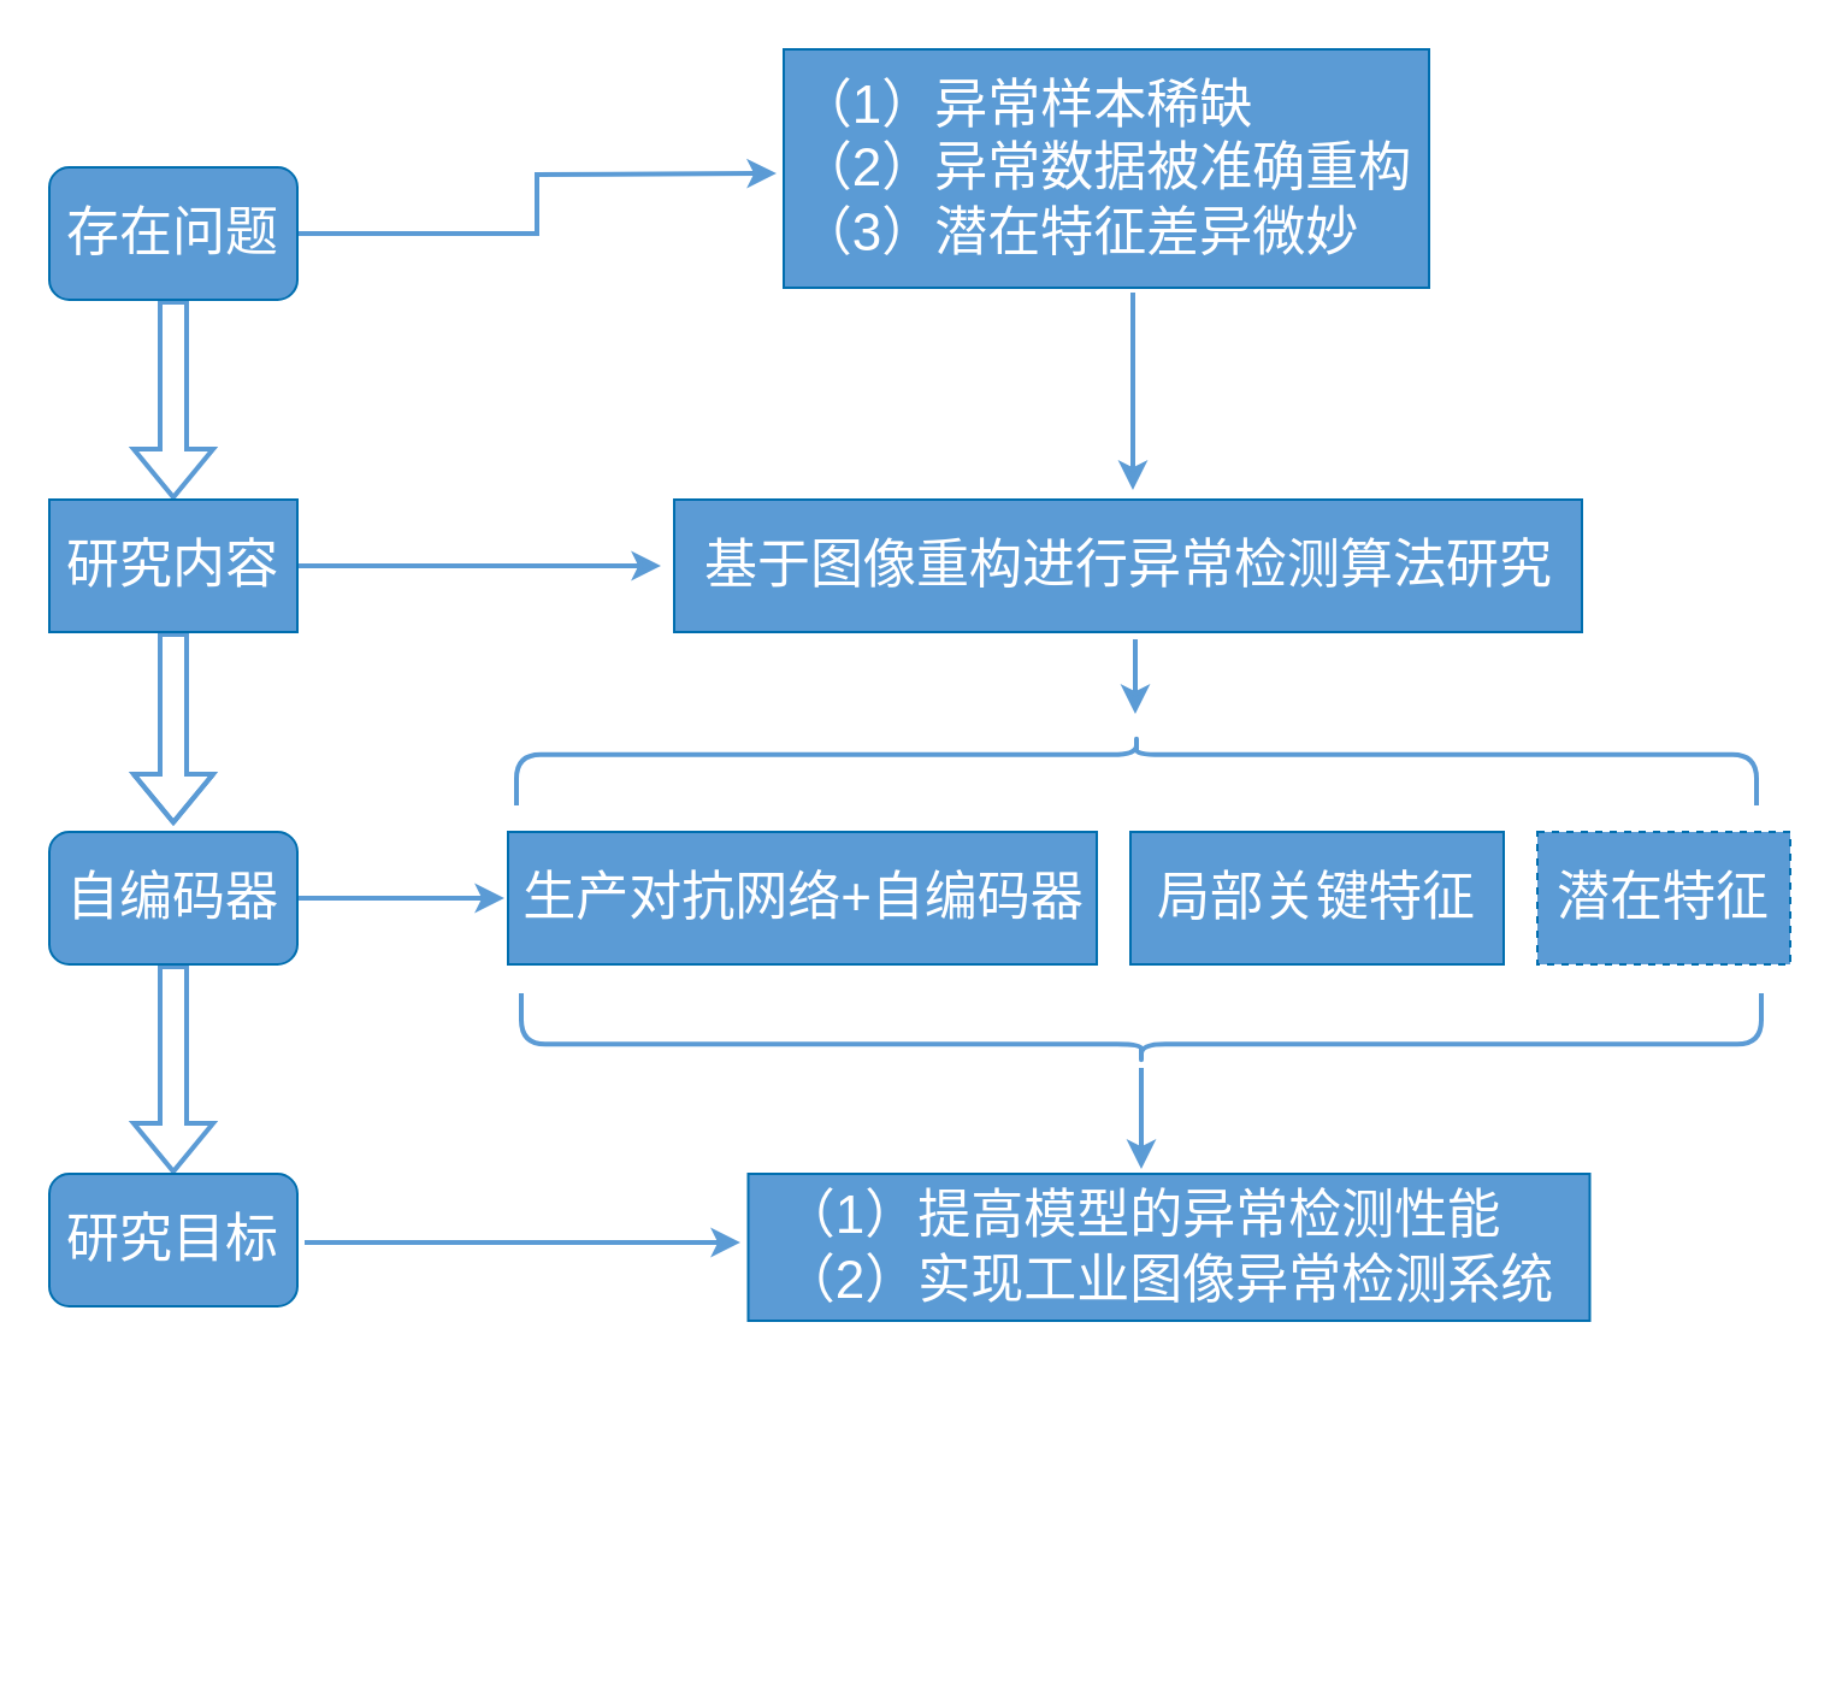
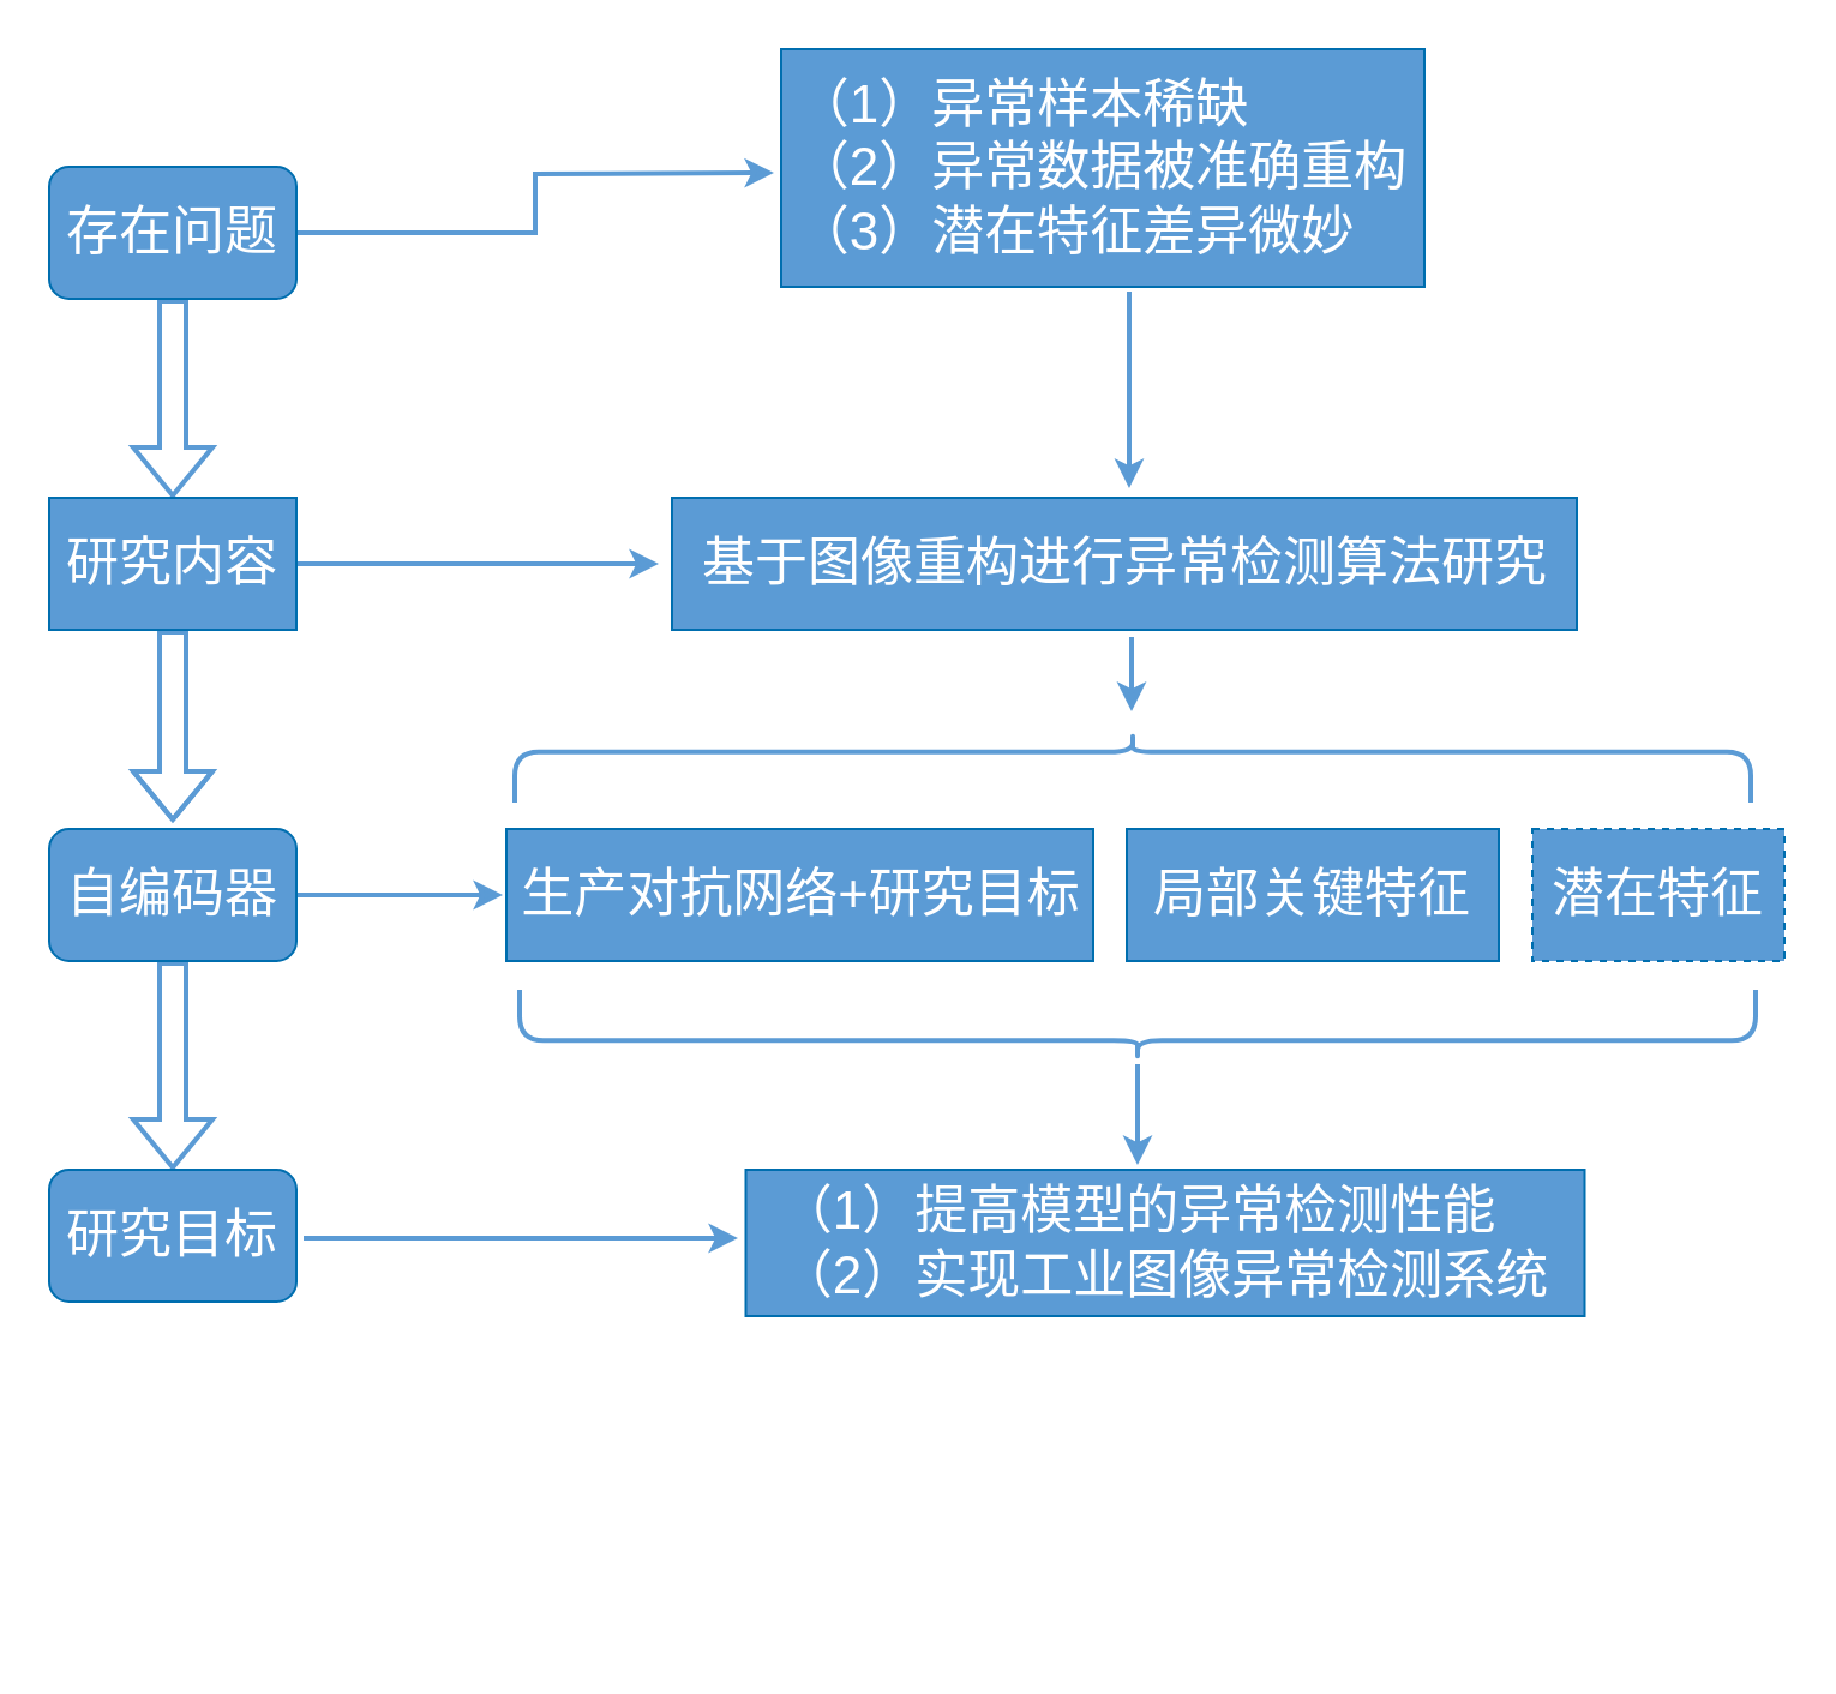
- <mxCell id="17" value="&lt;div style=&quot;text-align: left;&quot;&gt;&lt;span style=&quot;font-size: 22px;&quot;&gt;生产对抗网络+自编码器&lt;/span&gt;&lt;/div&gt;" style="rounded=0;whiteSpace=wrap;html=1;fillColor=#5b9bd5;strokeColor=#006EAF;fontColor=#ffffff;" vertex="1" parent="1"><mxGeometry x="210.5" y="345" width="244.5" height="55" as="geometry" /></mxCell>
+ <mxCell id="17" value="&lt;div style=&quot;text-align: left;&quot;&gt;&lt;span style=&quot;font-size: 22px;&quot;&gt;生产对抗网络+研究目标&lt;/span&gt;&lt;/div&gt;" style="rounded=0;whiteSpace=wrap;html=1;fillColor=#5b9bd5;strokeColor=#006EAF;fontColor=#ffffff;" vertex="1" parent="1"><mxGeometry x="210.5" y="345" width="244.5" height="55" as="geometry" /></mxCell>
